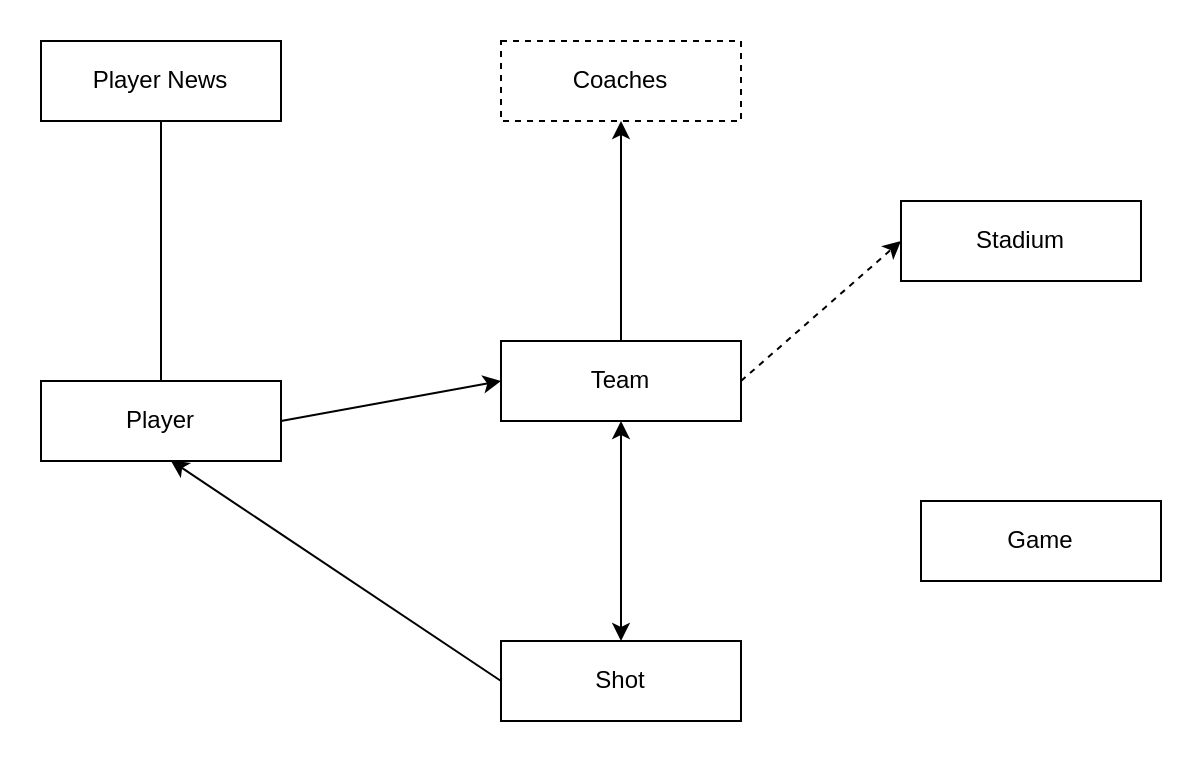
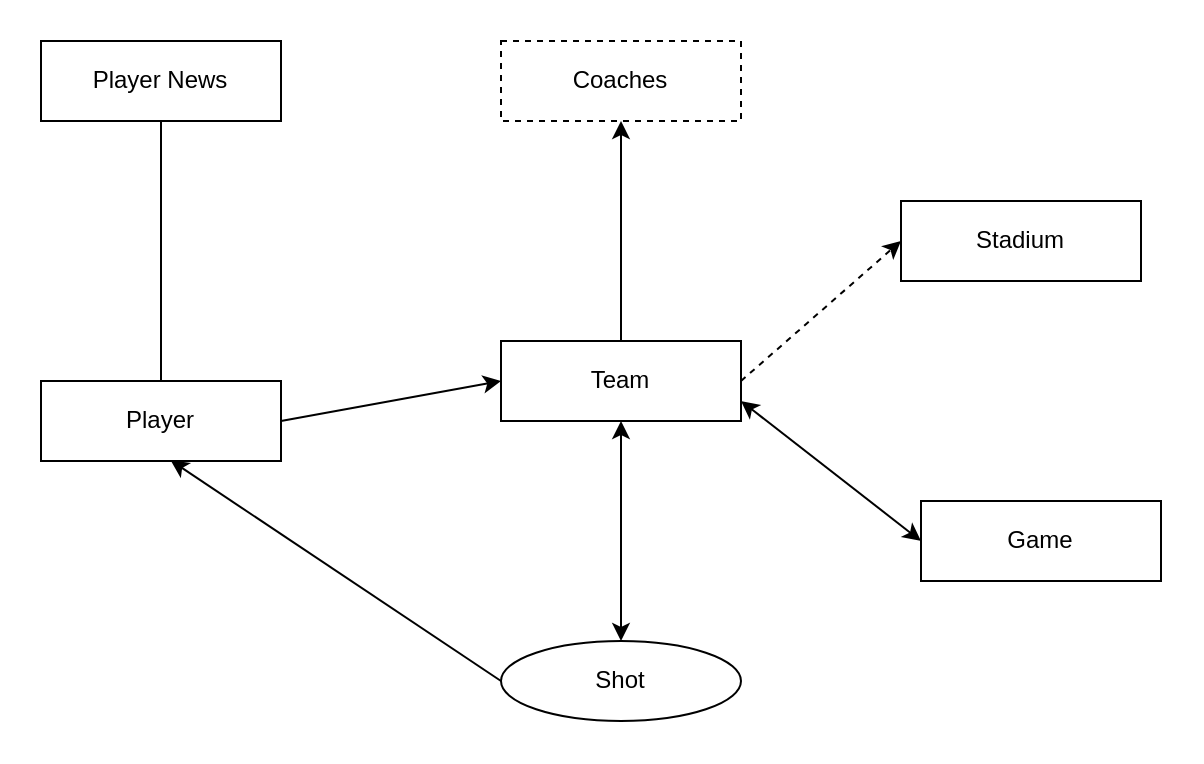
+ <mxCell id="13" value="" style="endArrow=classic;html=1;rounded=0;exitX=0;exitY=0.5;exitDx=0;exitDy=0;startArrow=classic;startFill=1;endFill=1;entryX=1;entryY=0.75;entryDx=0;entryDy=0;" parent="1" source="7" target="4" edge="1"><mxGeometry width="50" height="50" relative="1" as="geometry"><mxPoint x="427.5" y="270" as="sourcePoint" /><mxPoint x="370" y="190" as="targetPoint" /></mxGeometry></mxCell>
- <mxCell id="9" value="Shot" style="rounded=0;whiteSpace=wrap;html=1;shadow=0;" parent="1" vertex="1"><mxGeometry x="250" y="320" width="120" height="40" as="geometry" /></mxCell>
+ <mxCell id="9" value="Shot" style="ellipse;whiteSpace=wrap;html=1;shadow=0;" parent="1" vertex="1"><mxGeometry x="250" y="320" width="120" height="40" as="geometry" /></mxCell>
